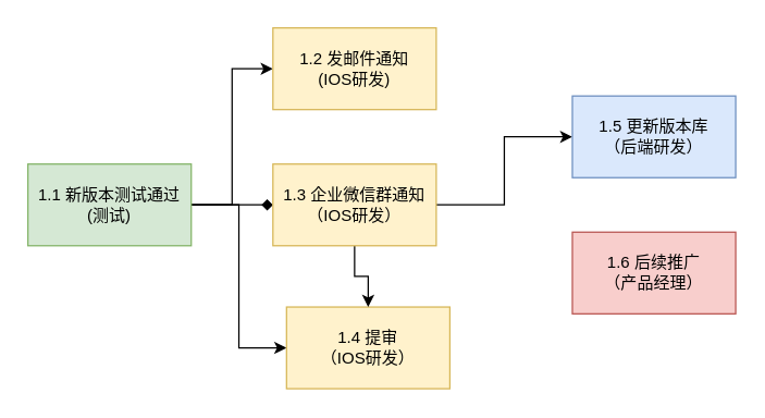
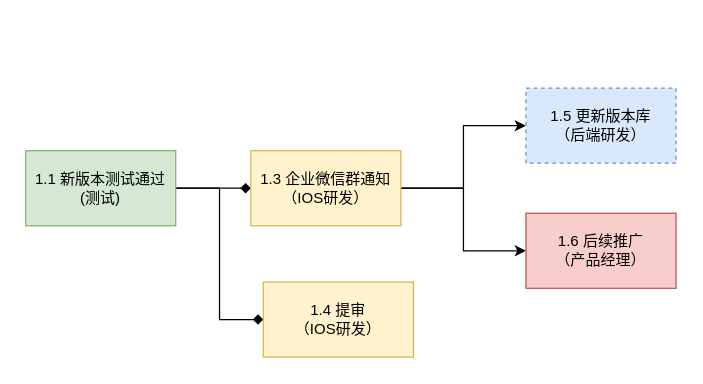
- <mxCell id="7" value="1.2 发邮件通知&lt;br&gt;(IOS研发)" style="rounded=0;whiteSpace=wrap;html=1;fillColor=#fff2cc;strokeColor=#d6b656;" parent="1" vertex="1"><mxGeometry x="200" y="20" width="120" height="60" as="geometry" /></mxCell>
- <mxCell id="3" style="edgeStyle=orthogonalEdgeStyle;rounded=0;orthogonalLoop=1;jettySize=auto;html=1;entryX=0;entryY=0.5;entryDx=0;entryDy=0;" parent="1" source="5" target="7" edge="1"><mxGeometry relative="1" as="geometry" /></mxCell>
- <mxCell id="11" value="1.5 更新版本库&lt;br&gt;（后端研发）" style="rounded=0;whiteSpace=wrap;html=1;fillColor=#dae8fc;strokeColor=#6c8ebf;" parent="1" vertex="1"><mxGeometry x="420" y="70" width="120" height="60" as="geometry" /></mxCell>
+ <mxCell id="11" value="1.5 更新版本库&lt;br&gt;（后端研发）" style="rounded=0;whiteSpace=wrap;html=1;fillColor=#dae8fc;strokeColor=#6c8ebf;dashed=1;" parent="1" vertex="1"><mxGeometry x="420" y="70" width="120" height="60" as="geometry" /></mxCell>
- <mxCell id="9" style="edgeStyle=orthogonalEdgeStyle;rounded=0;orthogonalLoop=1;jettySize=auto;html=1;" parent="1" source="10" target="6" edge="1"><mxGeometry relative="1" as="geometry" /></mxCell>
+ <mxCell id="9" style="edgeStyle=orthogonalEdgeStyle;rounded=0;orthogonalLoop=1;jettySize=auto;html=1;" parent="1" source="10" target="12" edge="1"><mxGeometry relative="1" as="geometry" /></mxCell>
- <mxCell id="2" value="" style="edgeStyle=orthogonalEdgeStyle;rounded=0;orthogonalLoop=1;jettySize=auto;html=1;entryX=0;entryY=0.5;entryDx=0;entryDy=0;" parent="1" source="5" target="6" edge="1"><mxGeometry relative="1" as="geometry" /></mxCell>
+ <mxCell id="2" value="" style="edgeStyle=orthogonalEdgeStyle;rounded=0;orthogonalLoop=1;jettySize=auto;html=1;entryX=0;entryY=0.5;entryDx=0;entryDy=0;endArrow=diamond;" parent="1" source="5" target="6" edge="1"><mxGeometry relative="1" as="geometry" /></mxCell>
